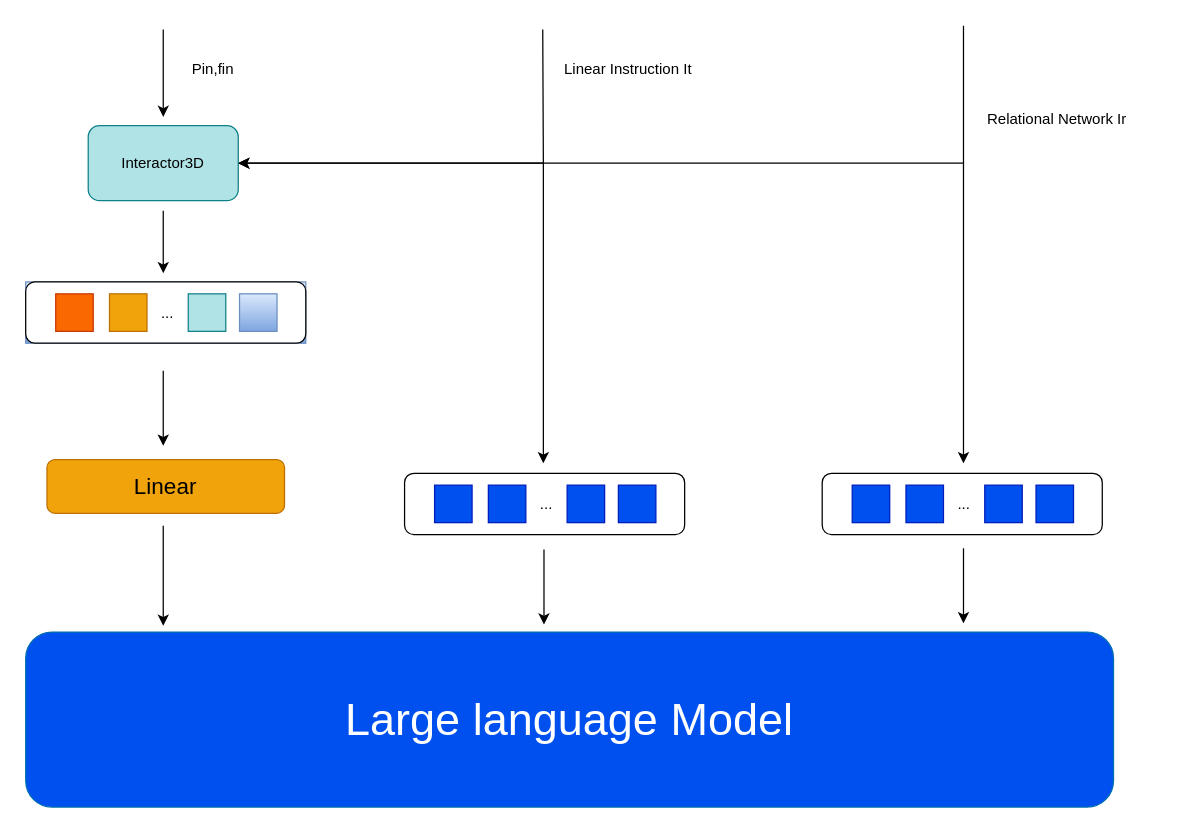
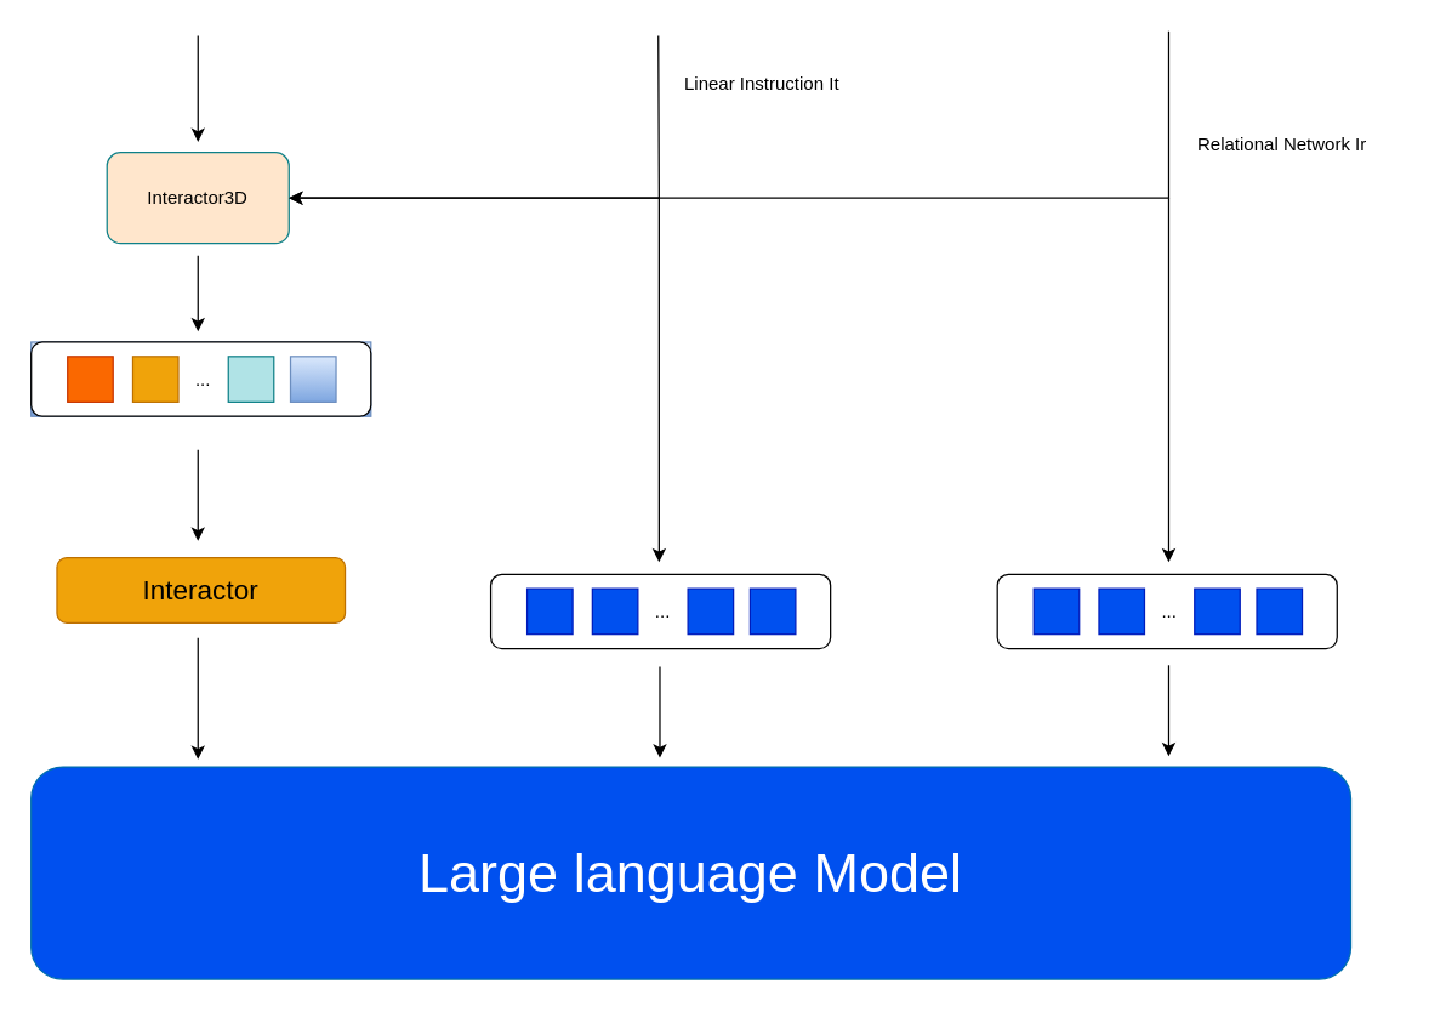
- <mxCell id="5" value="Pin,fin" style="text;html=1;align=center;verticalAlign=middle;whiteSpace=wrap;rounded=0;" vertex="1" parent="2"><mxGeometry x="70" y="17" width="60" height="30" as="geometry" /></mxCell>
- <mxCell id="3" value="Interactor3D" style="rounded=1;whiteSpace=wrap;html=1;fillColor=#b0e3e6;strokeColor=#0e8088;" vertex="1" parent="2"><mxGeometry y="77" width="120" height="60" as="geometry" /></mxCell>
+ <mxCell id="3" value="Interactor3D" style="rounded=1;whiteSpace=wrap;html=1;fillColor=#ffe6cc;strokeColor=#0e8088;" vertex="1" parent="2"><mxGeometry y="77" width="120" height="60" as="geometry" /></mxCell>
- <mxCell id="32" value="&lt;font style=&quot;font-size: 18px; color: rgb(0, 0, 0);&quot;&gt;Linear&lt;/font&gt;" style="rounded=1;whiteSpace=wrap;html=1;fillColor=#f0a30a;fontColor=#000000;strokeColor=#BD7000;" vertex="1" parent="1"><mxGeometry x="37" y="367" width="190" height="43" as="geometry" /></mxCell>
+ <mxCell id="32" value="&lt;font style=&quot;font-size: 18px; color: rgb(0, 0, 0);&quot;&gt;Interactor&lt;/font&gt;" style="rounded=1;whiteSpace=wrap;html=1;fillColor=#f0a30a;fontColor=#000000;strokeColor=#BD7000;" vertex="1" parent="1"><mxGeometry x="37" y="367" width="190" height="43" as="geometry" /></mxCell>
